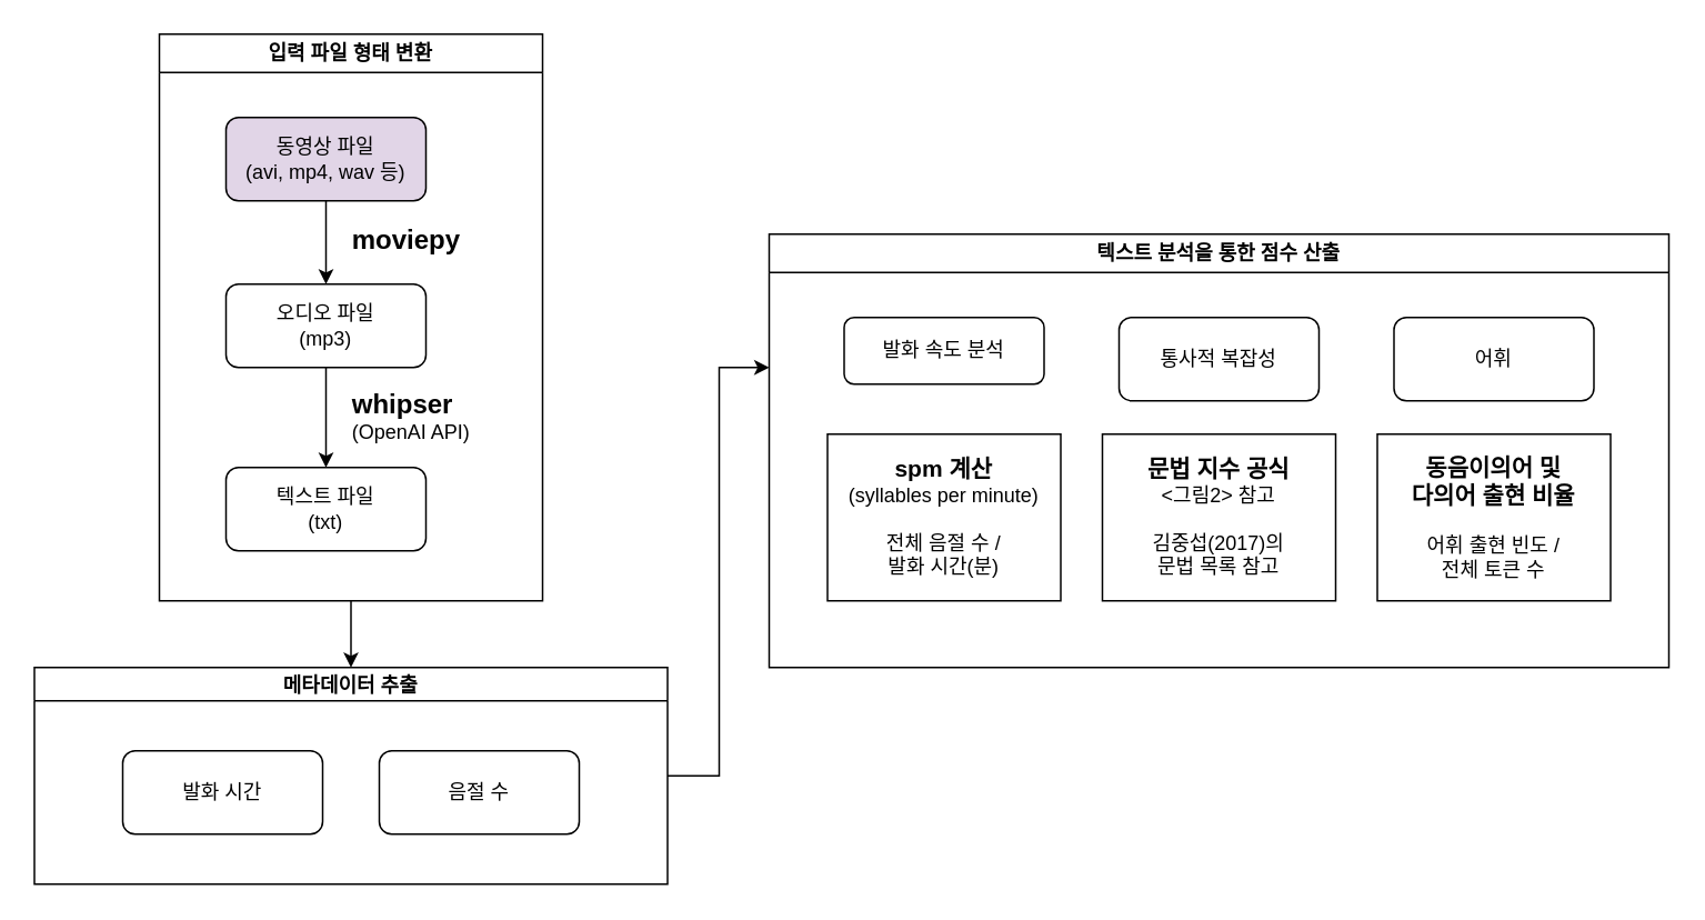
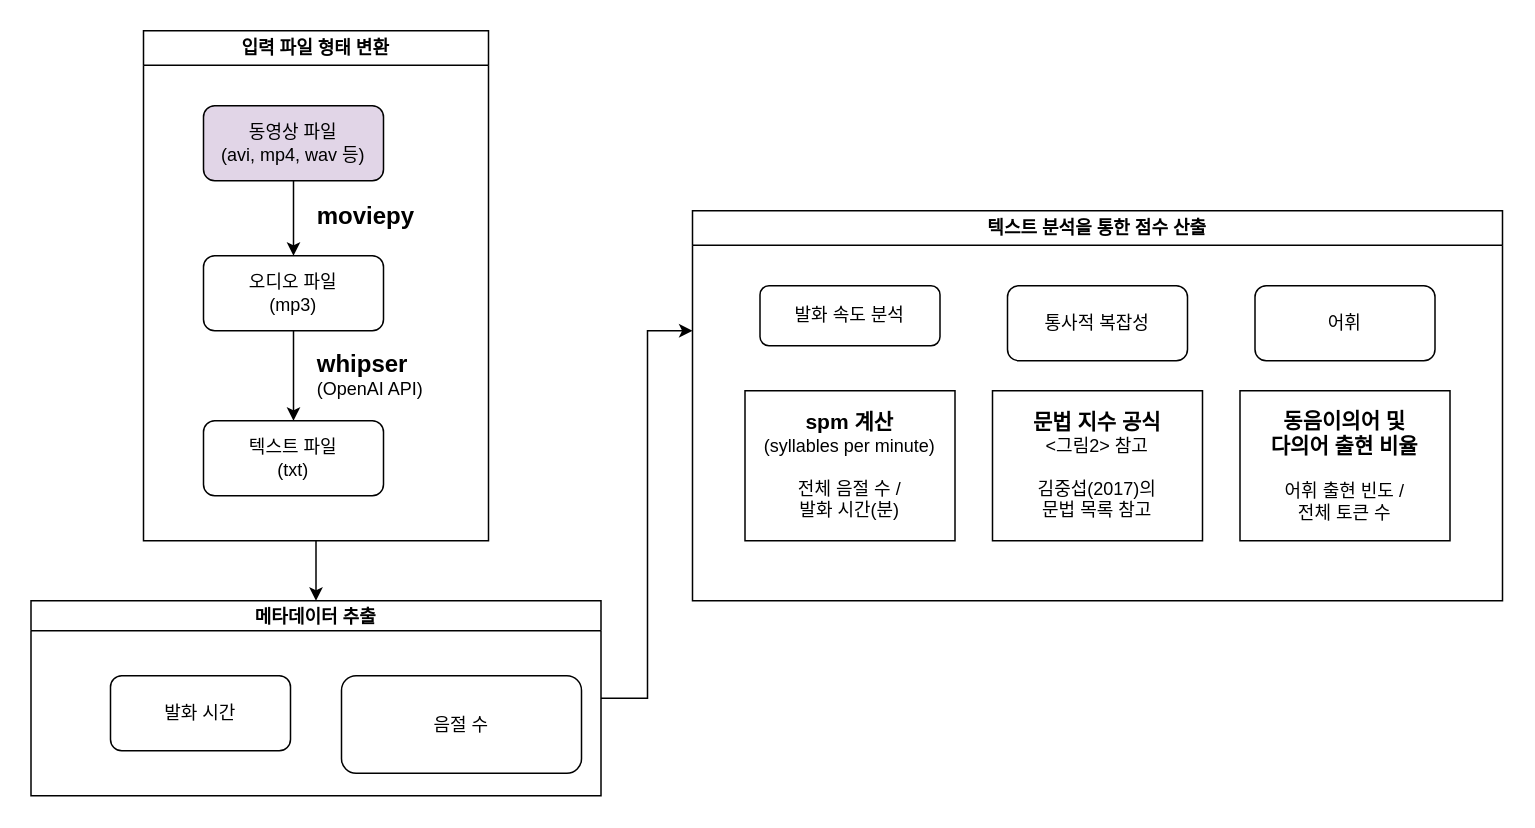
- <mxCell id="21" value="음절 수" style="rounded=1;whiteSpace=wrap;html=1;" vertex="1" parent="19"><mxGeometry x="207" y="50" width="120" height="50" as="geometry" /></mxCell>
+ <mxCell id="21" value="음절 수" style="rounded=1;whiteSpace=wrap;html=1;" vertex="1" parent="19"><mxGeometry x="207" y="50" width="160" height="65" as="geometry" /></mxCell>
